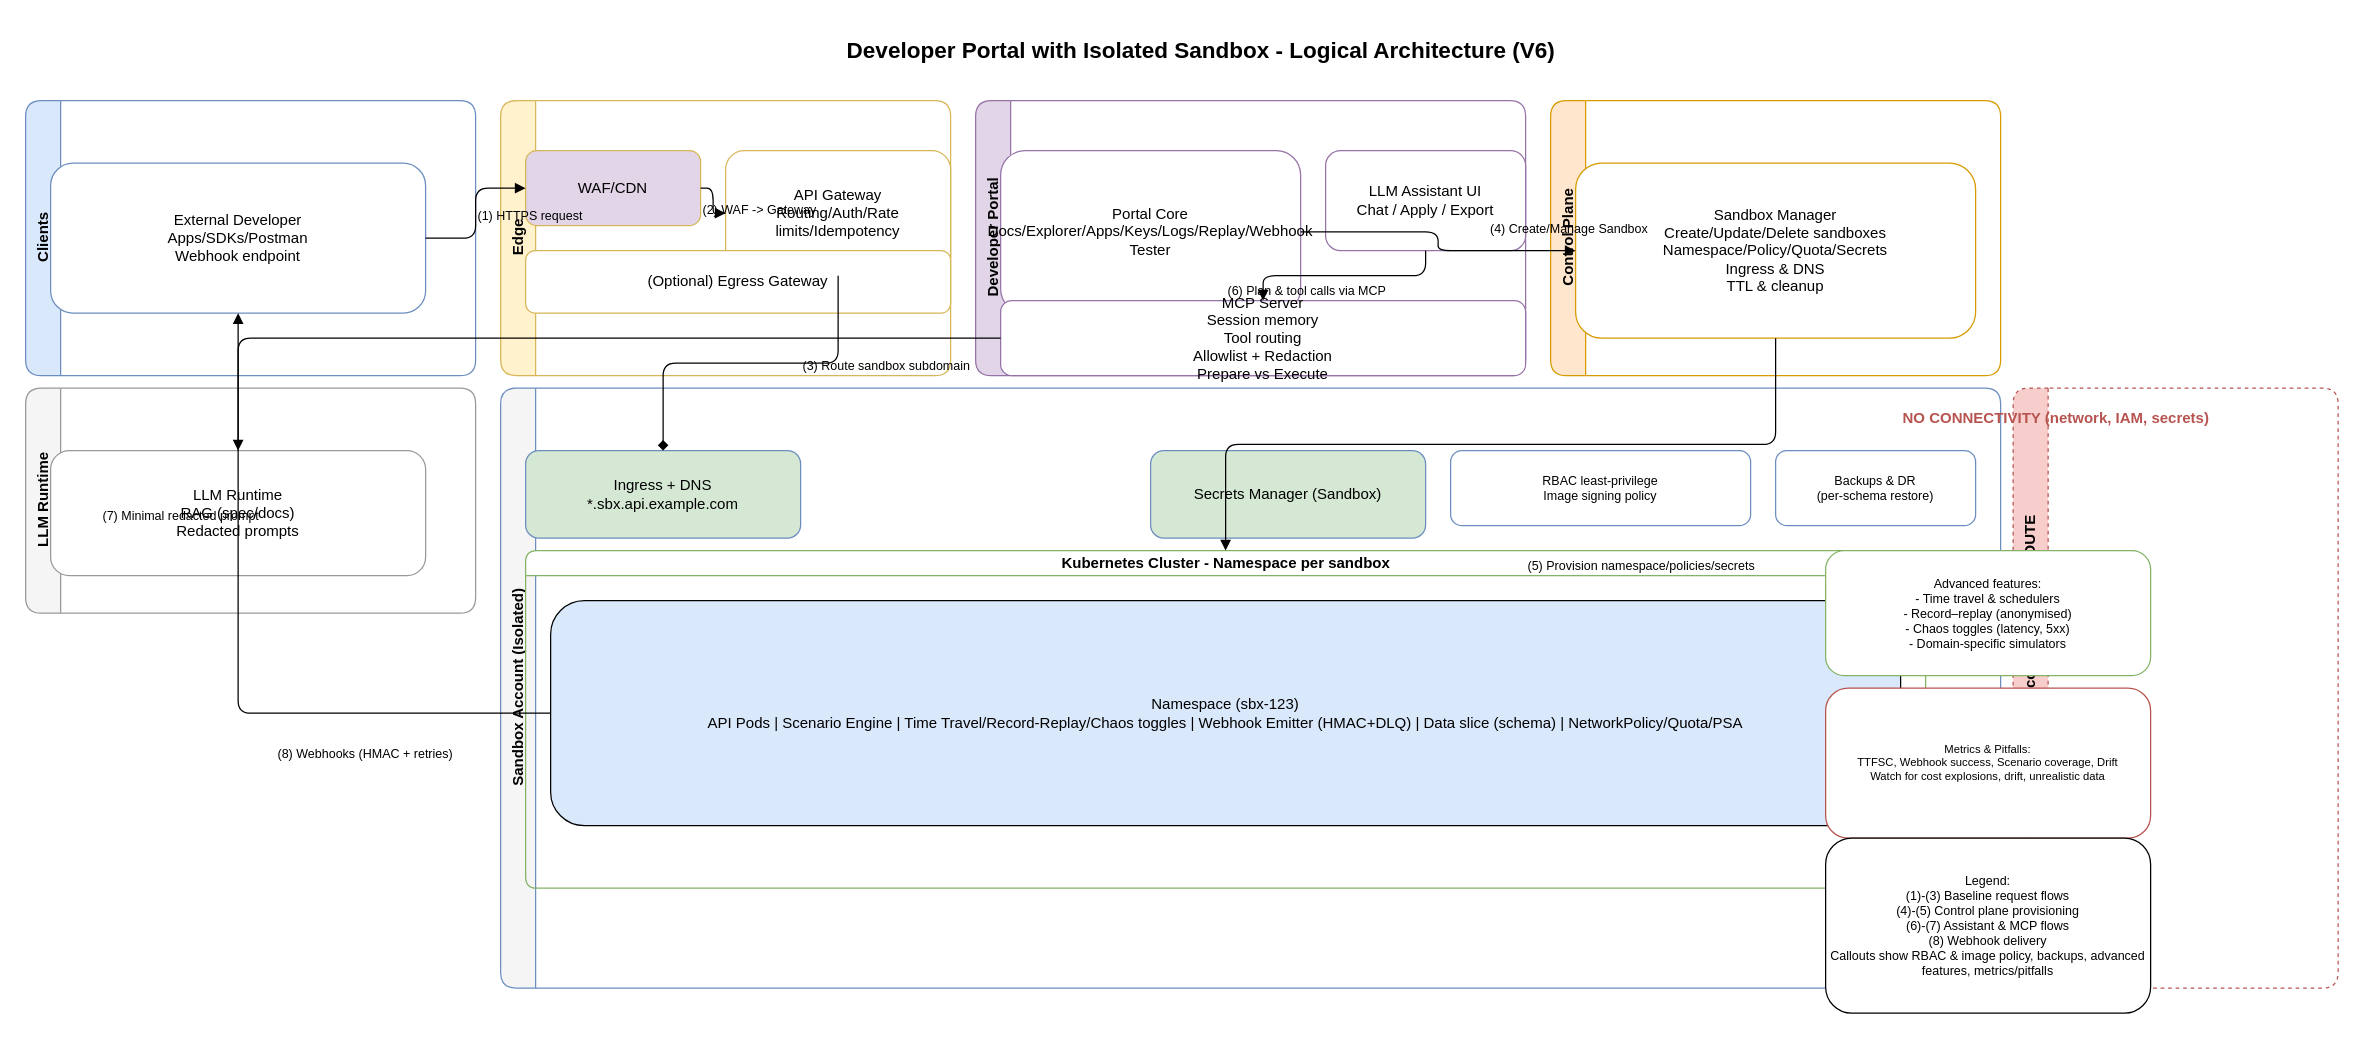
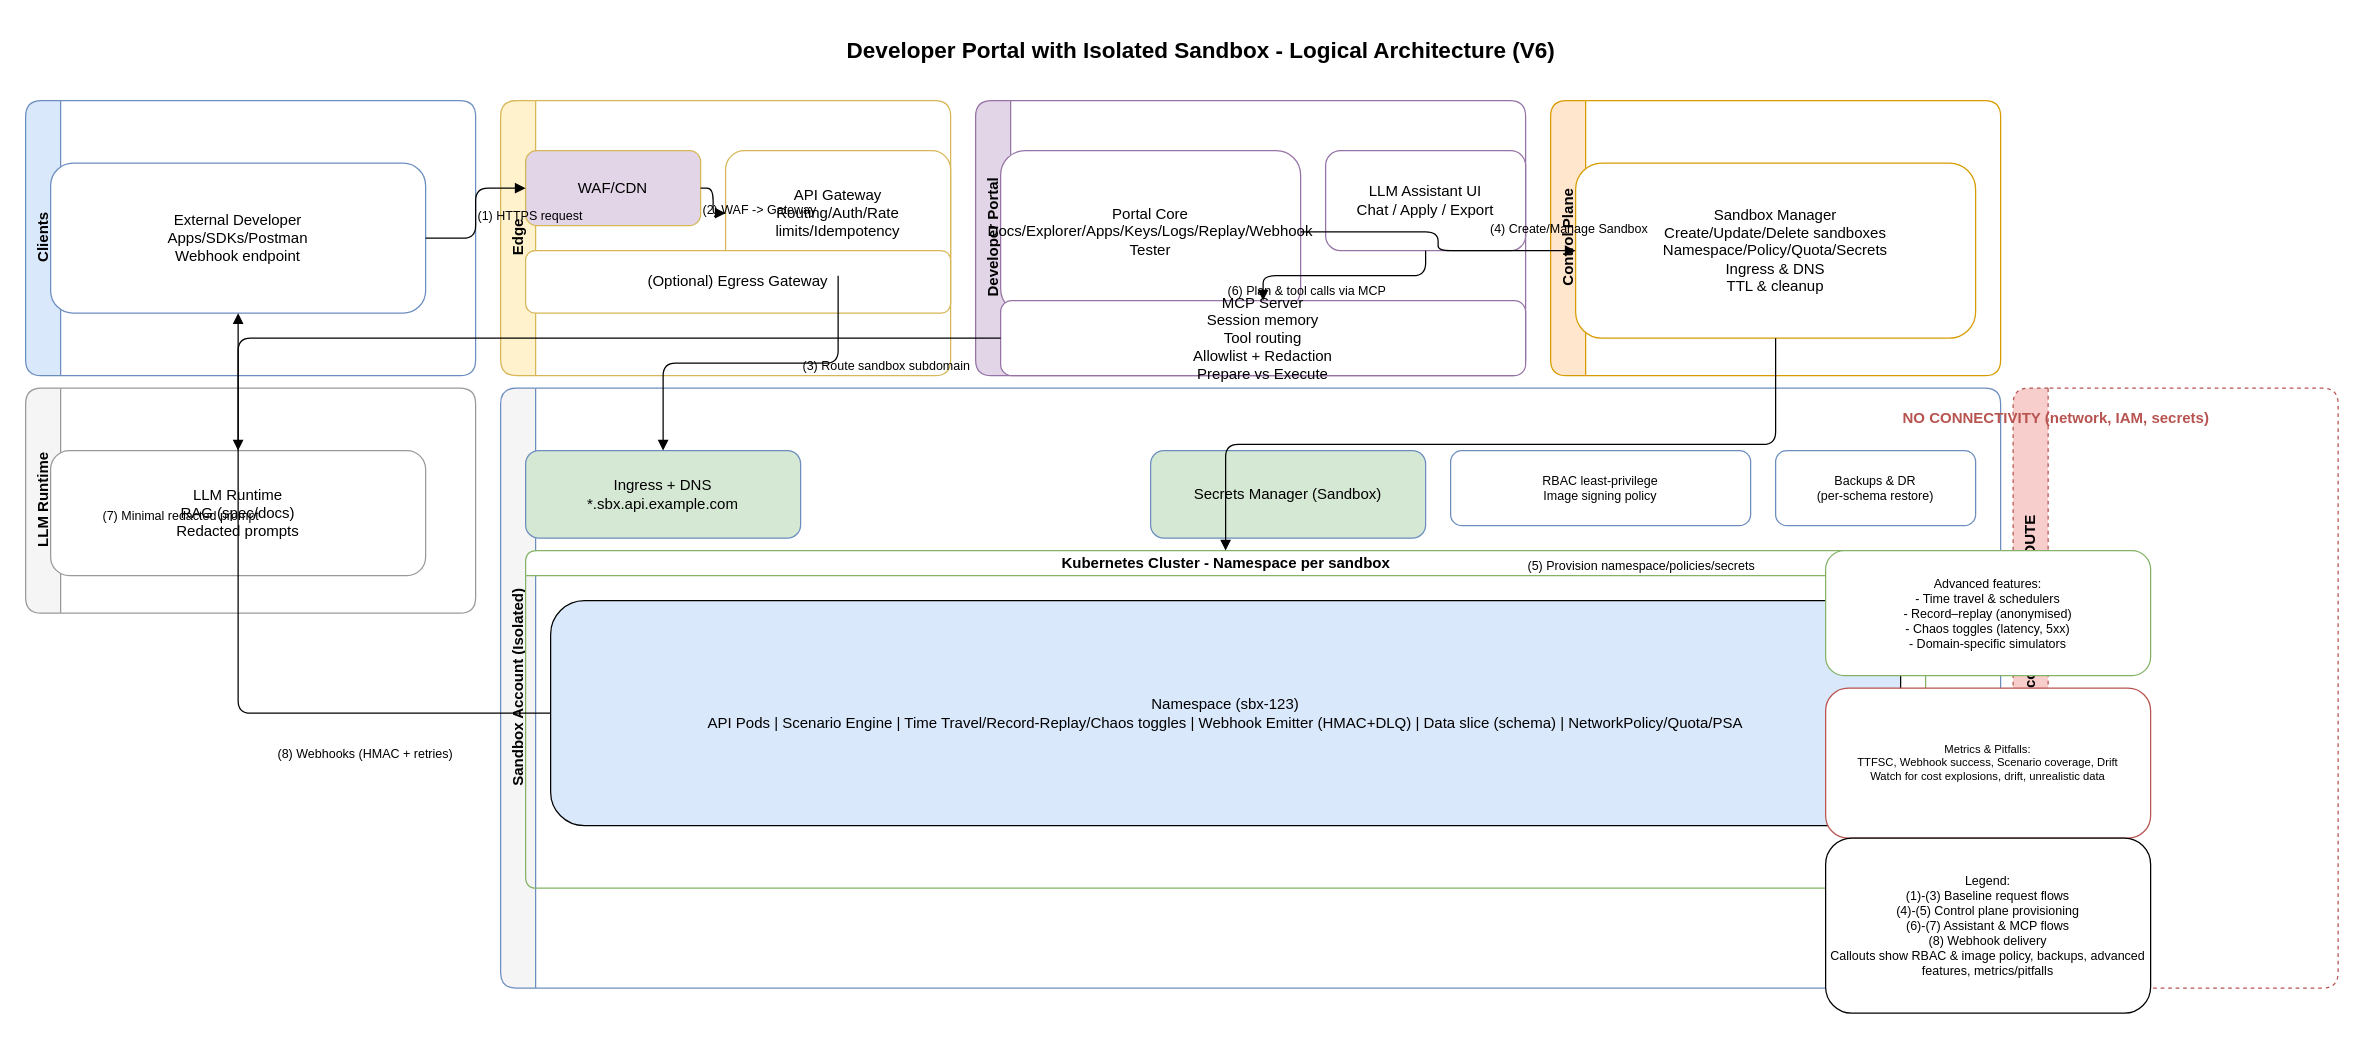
- <mxCell id="32" edge="1" parent="1" source="12" target="19" style="edgeStyle=orthogonalEdgeStyle;rounded=1;endArrow=diamond;endFill=1;"><mxGeometry relative="1" as="geometry" /></mxCell>
+ <mxCell id="32" edge="1" parent="1" source="12" target="19" style="edgeStyle=orthogonalEdgeStyle;rounded=1;endArrow=block;endFill=1"><mxGeometry relative="1" as="geometry" /></mxCell>
